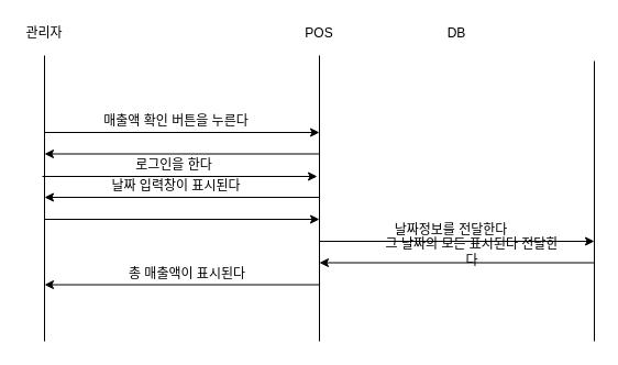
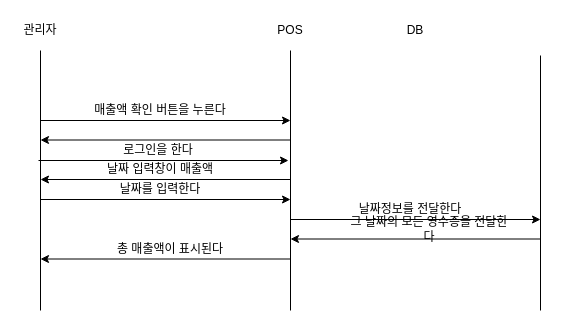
- <mxCell id="11" value="날짜 입력창이 표시된다" style="text;html=1;strokeColor=none;fillColor=none;align=center;verticalAlign=middle;whiteSpace=wrap;rounded=0;" vertex="1" parent="1"><mxGeometry x="100" y="159" width="120" height="20" as="geometry" /></mxCell>
+ <mxCell id="11" value="날짜 입력창이 매출액" style="text;html=1;strokeColor=none;fillColor=none;align=center;verticalAlign=middle;whiteSpace=wrap;rounded=0;" vertex="1" parent="1"><mxGeometry x="100" y="159" width="120" height="20" as="geometry" /></mxCell>
+ <mxCell id="13" value="날짜를 입력한다" style="text;html=1;strokeColor=none;fillColor=none;align=center;verticalAlign=middle;whiteSpace=wrap;rounded=0;" vertex="1" parent="1"><mxGeometry x="80" y="179" width="160" height="20" as="geometry" /></mxCell>
- <mxCell id="17" value="그 날짜의 모든 표시된다 전달한다" style="text;html=1;strokeColor=none;fillColor=none;align=center;verticalAlign=middle;whiteSpace=wrap;rounded=0;" vertex="1" parent="1"><mxGeometry x="348" y="219" width="162" height="20" as="geometry" /></mxCell>
+ <mxCell id="17" value="그 날짜의 모든 영수증을 전달한다" style="text;html=1;strokeColor=none;fillColor=none;align=center;verticalAlign=middle;whiteSpace=wrap;rounded=0;" vertex="1" parent="1"><mxGeometry x="348" y="219" width="162" height="20" as="geometry" /></mxCell>
